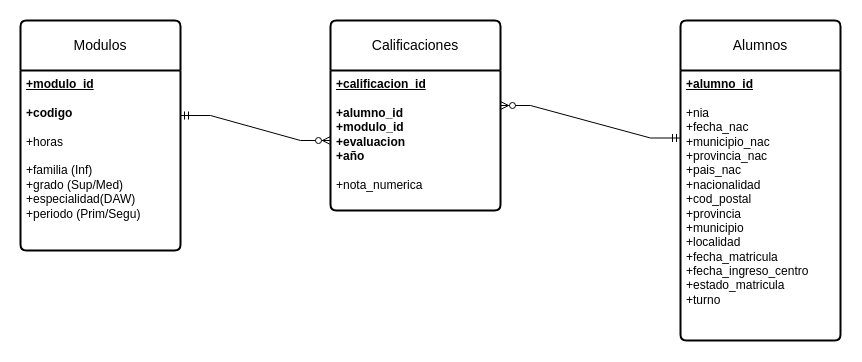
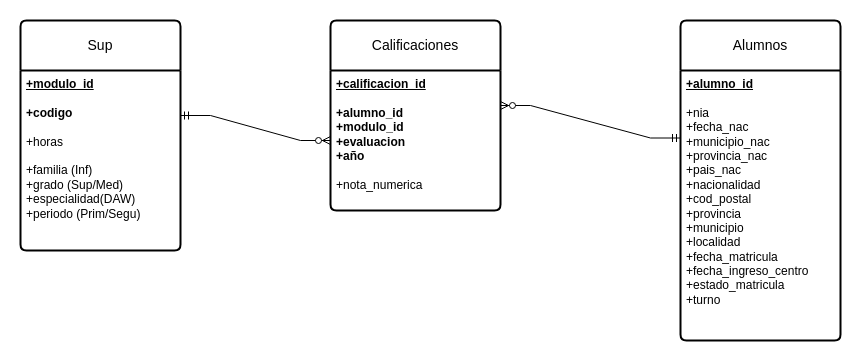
- <mxCell id="7" value="Modulos" style="swimlane;childLayout=stackLayout;horizontal=1;startSize=50;horizontalStack=0;rounded=1;fontSize=14;fontStyle=0;strokeWidth=2;resizeParent=0;resizeLast=1;shadow=0;dashed=0;align=center;arcSize=4;whiteSpace=wrap;html=1;" parent="1" vertex="1"><mxGeometry x="20" y="20" width="160" height="230" as="geometry" /></mxCell>
+ <mxCell id="7" value="Sup" style="swimlane;childLayout=stackLayout;horizontal=1;startSize=50;horizontalStack=0;rounded=1;fontSize=14;fontStyle=0;strokeWidth=2;resizeParent=0;resizeLast=1;shadow=0;dashed=0;align=center;arcSize=4;whiteSpace=wrap;html=1;" parent="1" vertex="1"><mxGeometry x="20" y="20" width="160" height="230" as="geometry" /></mxCell>
